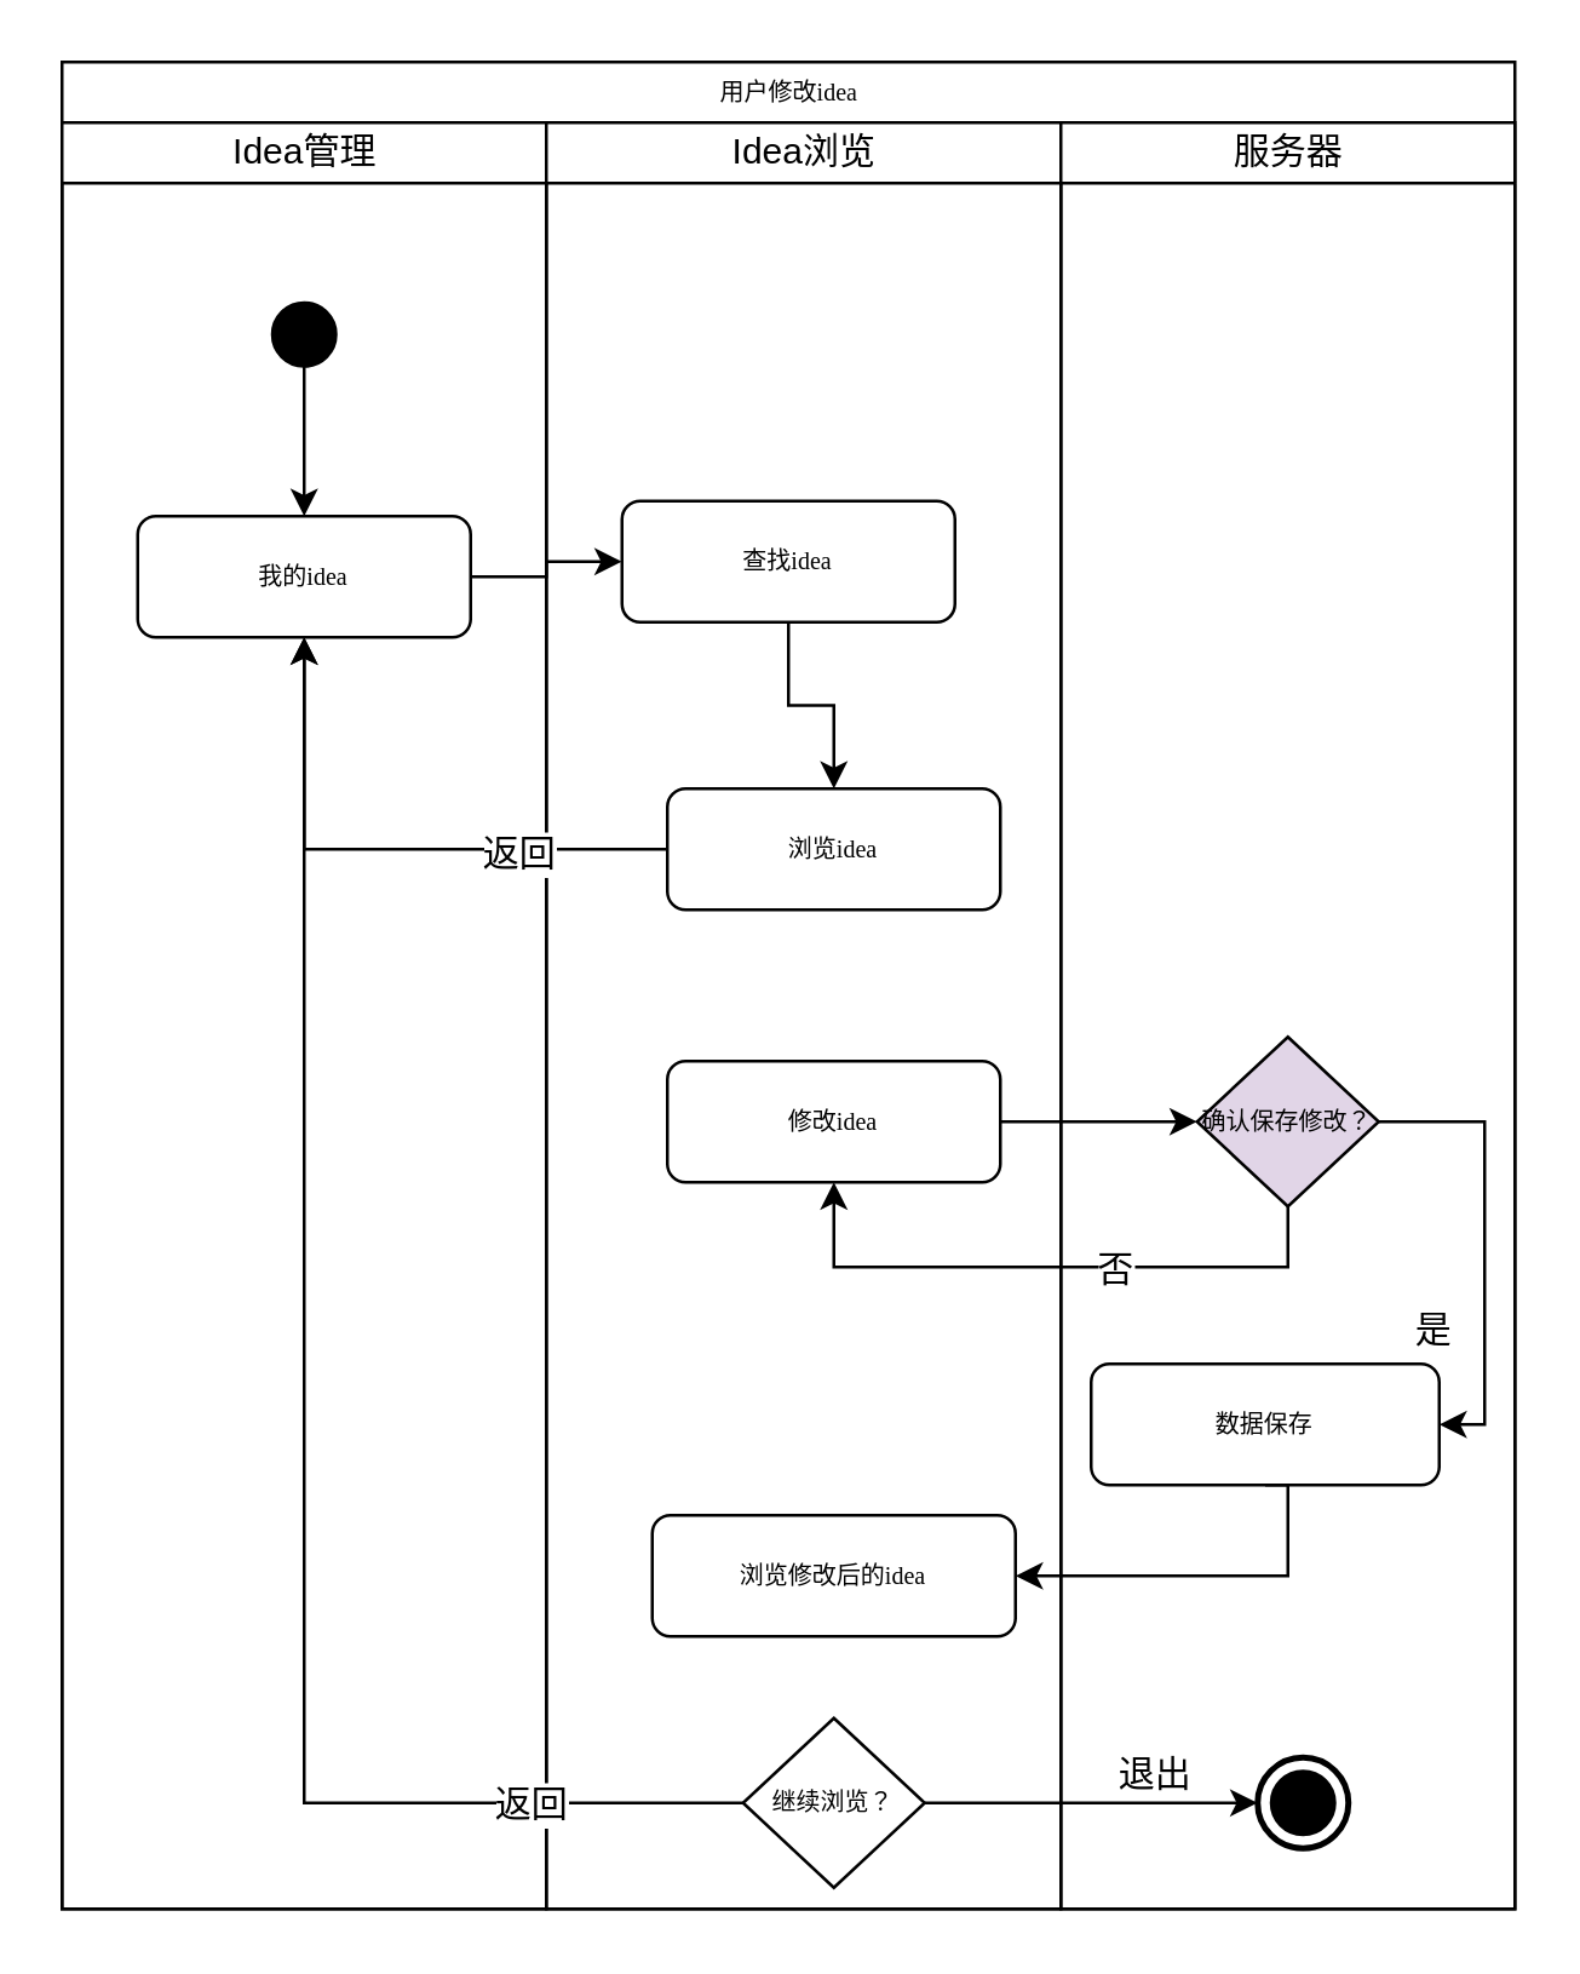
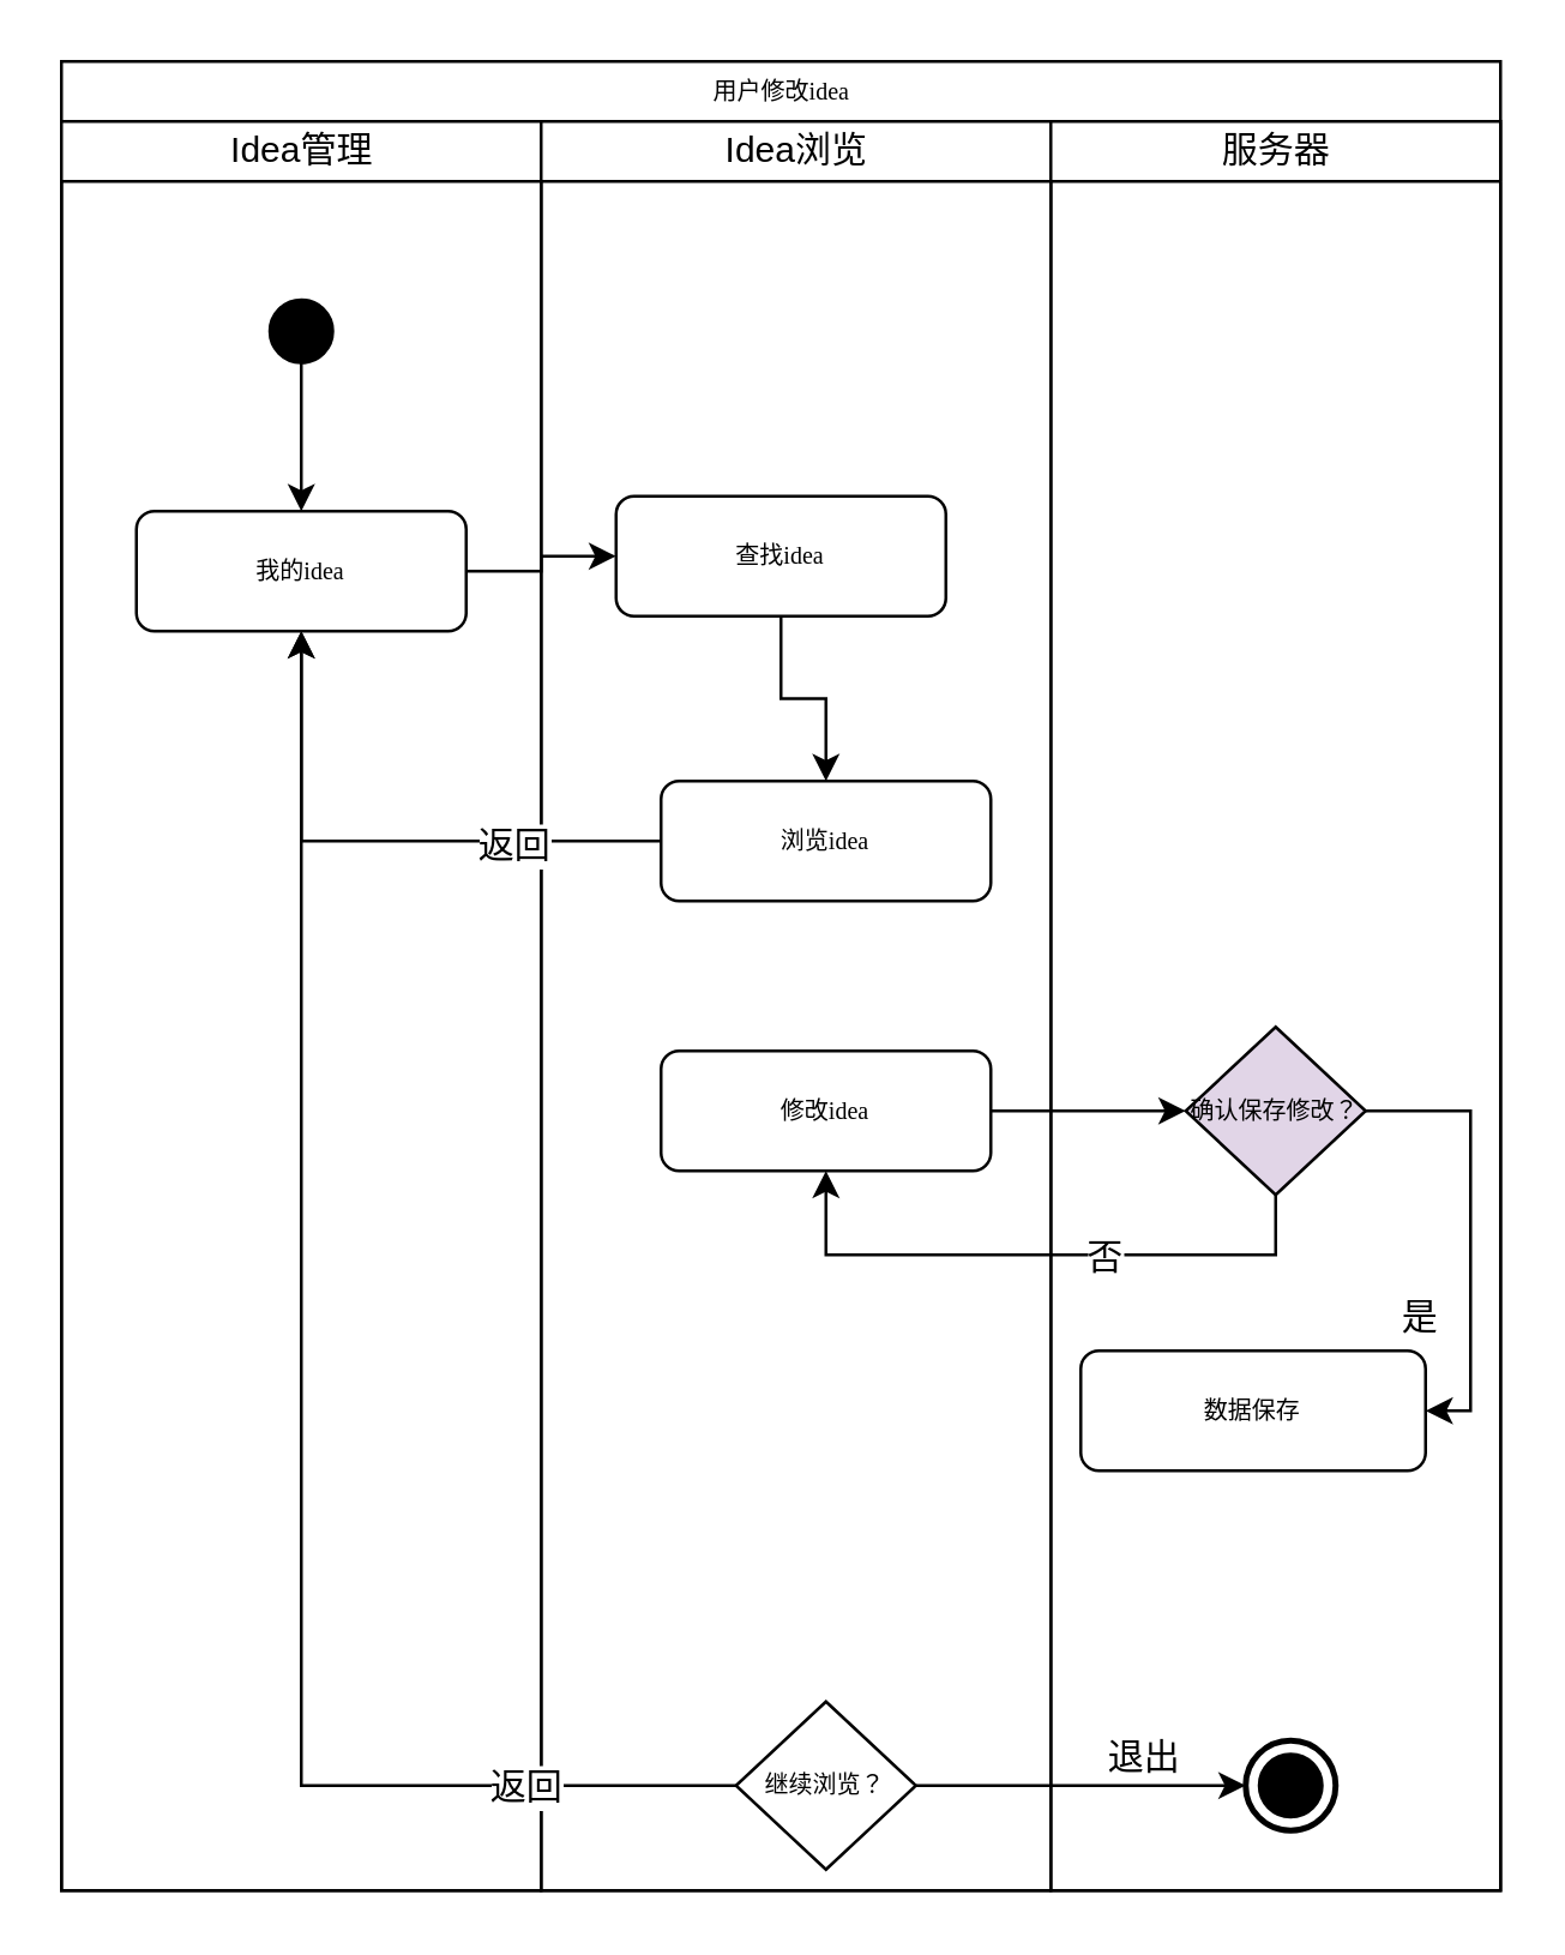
- <mxCell id="12" value="浏览修改后的idea" style="rounded=1;whiteSpace=wrap;html=1;shadow=0;labelBackgroundColor=none;strokeColor=#000000;strokeWidth=1;fillColor=#ffffff;fontFamily=Verdana;fontSize=8;fontColor=#000000;align=center;fontStyle=0" parent="7" vertex="1"><mxGeometry x="35" y="460" width="120" height="40" as="geometry" /></mxCell>
- <mxCell id="27" value="" style="edgeStyle=orthogonalEdgeStyle;rounded=0;orthogonalLoop=1;jettySize=auto;html=1;entryX=1;entryY=0.5;entryDx=0;entryDy=0;exitX=0.5;exitY=1;exitDx=0;exitDy=0;fontStyle=0" parent="2" source="16" target="12" edge="1"><mxGeometry relative="1" as="geometry"><Array as="points"><mxPoint x="405" y="500" /></Array></mxGeometry></mxCell>
